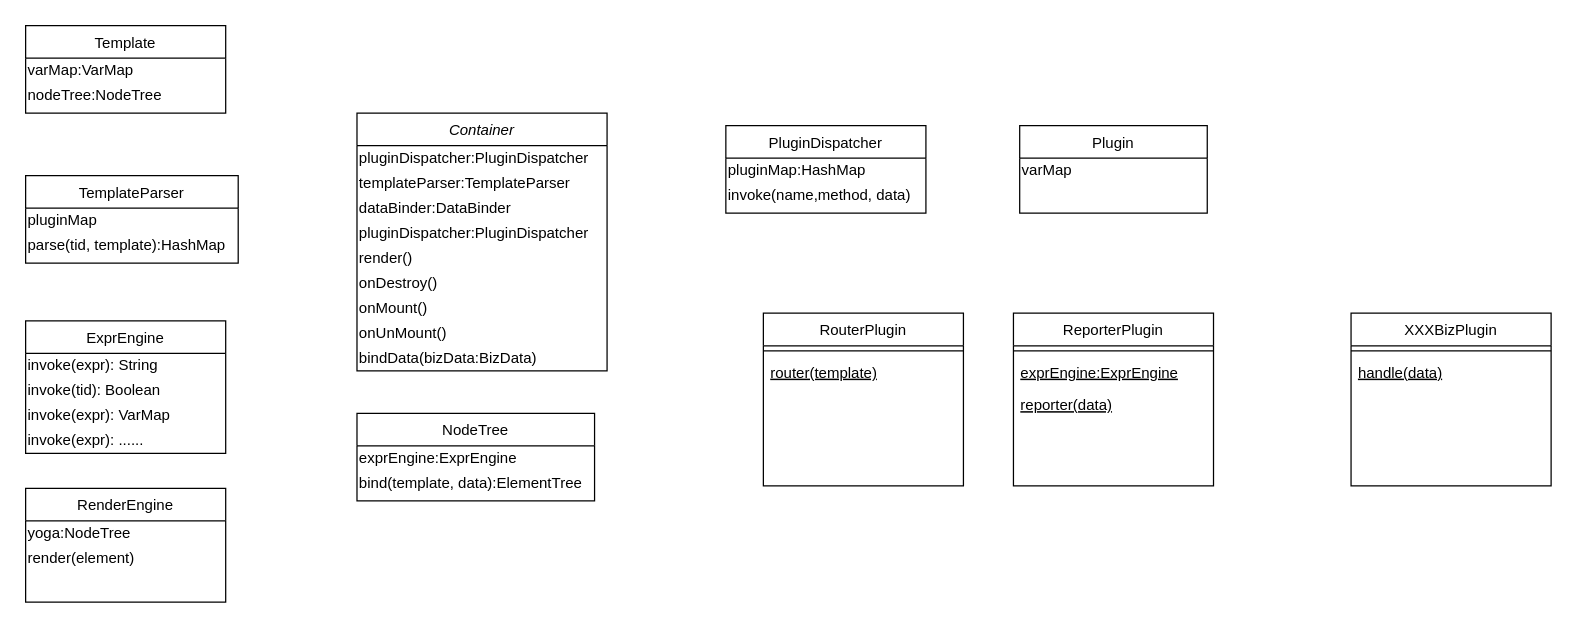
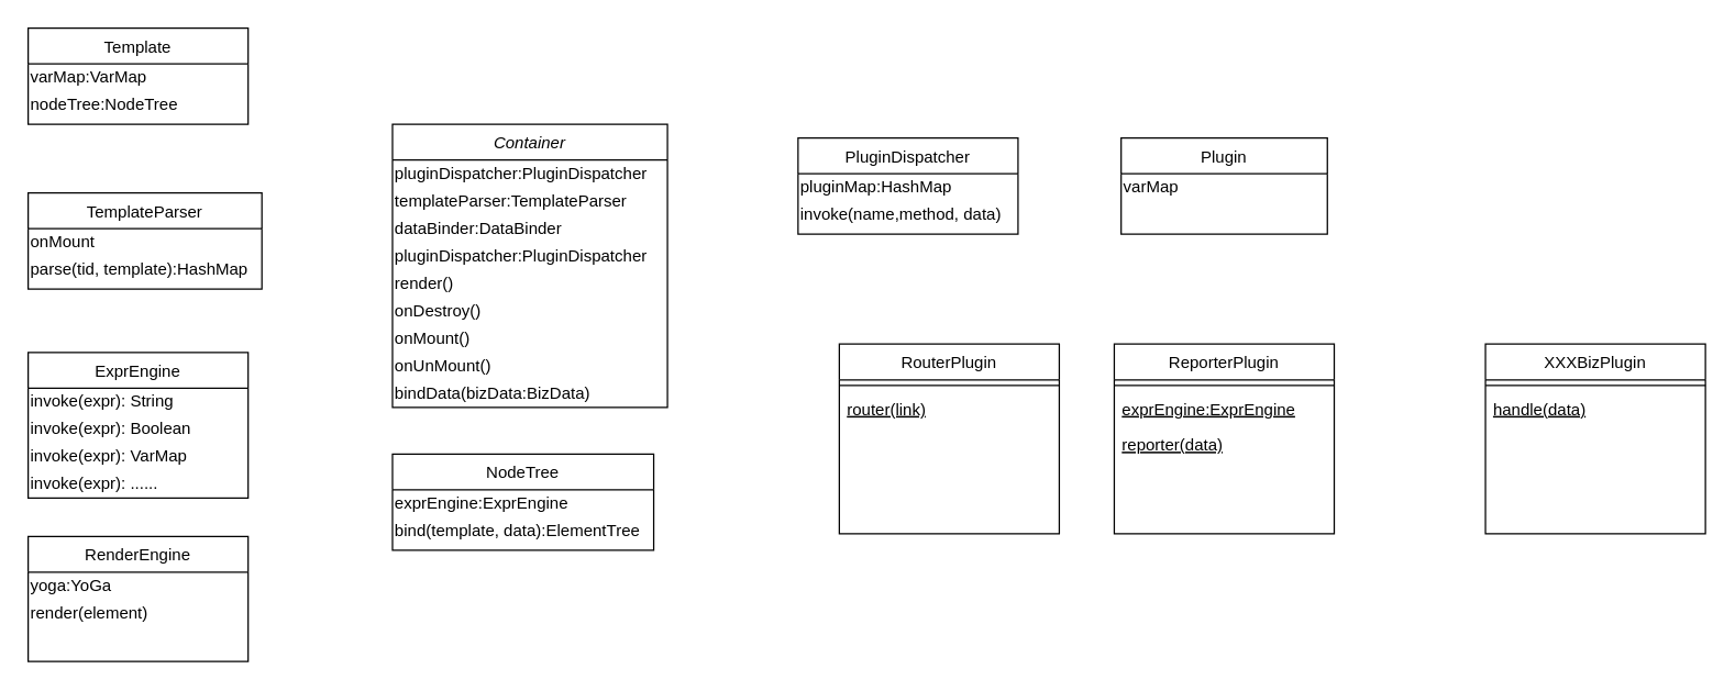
- <mxCell id="12" value="pluginMap" style="text;html=1;align=left;verticalAlign=middle;resizable=0;points=[];autosize=1;" vertex="1" parent="11"><mxGeometry y="26" width="170" height="20" as="geometry" /></mxCell>
+ <mxCell id="12" value="onMount" style="text;html=1;align=left;verticalAlign=middle;resizable=0;points=[];autosize=1;" vertex="1" parent="11"><mxGeometry y="26" width="170" height="20" as="geometry" /></mxCell>
- <mxCell id="4" value="router(template)" style="text;align=left;verticalAlign=top;spacingLeft=4;spacingRight=4;overflow=hidden;rotatable=0;points=[[0,0.5],[1,0.5]];portConstraint=eastwest;fontStyle=4" parent="2" vertex="1"><mxGeometry y="34" width="160" height="26" as="geometry" /></mxCell>
+ <mxCell id="4" value="router(link)" style="text;align=left;verticalAlign=top;spacingLeft=4;spacingRight=4;overflow=hidden;rotatable=0;points=[[0,0.5],[1,0.5]];portConstraint=eastwest;fontStyle=4" parent="2" vertex="1"><mxGeometry y="34" width="160" height="26" as="geometry" /></mxCell>
- <mxCell id="25" value="invoke(tid): Boolean" style="text;html=1;align=left;verticalAlign=middle;resizable=0;points=[];autosize=1;" vertex="1" parent="23"><mxGeometry y="46" width="160" height="20" as="geometry" /></mxCell>
+ <mxCell id="25" value="invoke(expr): Boolean" style="text;html=1;align=left;verticalAlign=middle;resizable=0;points=[];autosize=1;" vertex="1" parent="23"><mxGeometry y="46" width="160" height="20" as="geometry" /></mxCell>
- <mxCell id="39" value="yoga:NodeTree" style="text;html=1;align=left;verticalAlign=middle;resizable=0;points=[];autosize=1;" vertex="1" parent="38"><mxGeometry y="26" width="160" height="20" as="geometry" /></mxCell>
+ <mxCell id="39" value="yoga:YoGa" style="text;html=1;align=left;verticalAlign=middle;resizable=0;points=[];autosize=1;" vertex="1" parent="38"><mxGeometry y="26" width="160" height="20" as="geometry" /></mxCell>
